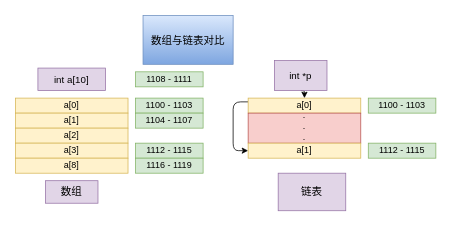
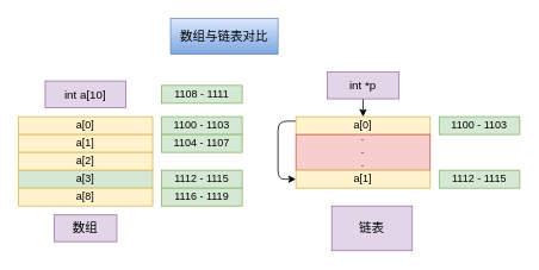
- <mxCell id="23" value="数组与链表对比" style="rounded=0;whiteSpace=wrap;html=1;fontSize=14;fillColor=#dae8fc;strokeColor=#6c8ebf;gradientColor=#7ea6e0;" vertex="1" parent="1"><mxGeometry x="190" y="20" width="120" height="65" as="geometry" /></mxCell>
+ <mxCell id="23" value="数组与链表对比" style="rounded=0;whiteSpace=wrap;html=1;fontSize=14;fillColor=#dae8fc;strokeColor=#6c8ebf;gradientColor=#7ea6e0;" vertex="1" parent="1"><mxGeometry x="190" y="20" width="120" height="40" as="geometry" /></mxCell>
- <mxCell id="20" value="int *p" style="text;html=1;strokeColor=#9673a6;fillColor=#e1d5e7;align=center;verticalAlign=middle;whiteSpace=wrap;fontSize=13;" parent="1" vertex="1"><mxGeometry x="365" y="80" width="70" height="40" as="geometry" /></mxCell>
+ <mxCell id="20" value="int *p" style="text;html=1;strokeColor=#9673a6;fillColor=#e1d5e7;align=center;verticalAlign=middle;whiteSpace=wrap;fontSize=13;" parent="1" vertex="1"><mxGeometry x="365" y="80" width="80" height="30" as="geometry" /></mxCell>
- <mxCell id="9" value="a[3]" style="whiteSpace=wrap;html=1;fillColor=#fff2cc;strokeColor=#d6b656;" parent="1" vertex="1"><mxGeometry x="20" y="190" width="150" height="20" as="geometry" /></mxCell>
+ <mxCell id="9" value="a[3]" style="whiteSpace=wrap;html=1;fillColor=#d5e8d4;strokeColor=#d6b656;" parent="1" vertex="1"><mxGeometry x="20" y="190" width="150" height="20" as="geometry" /></mxCell>
